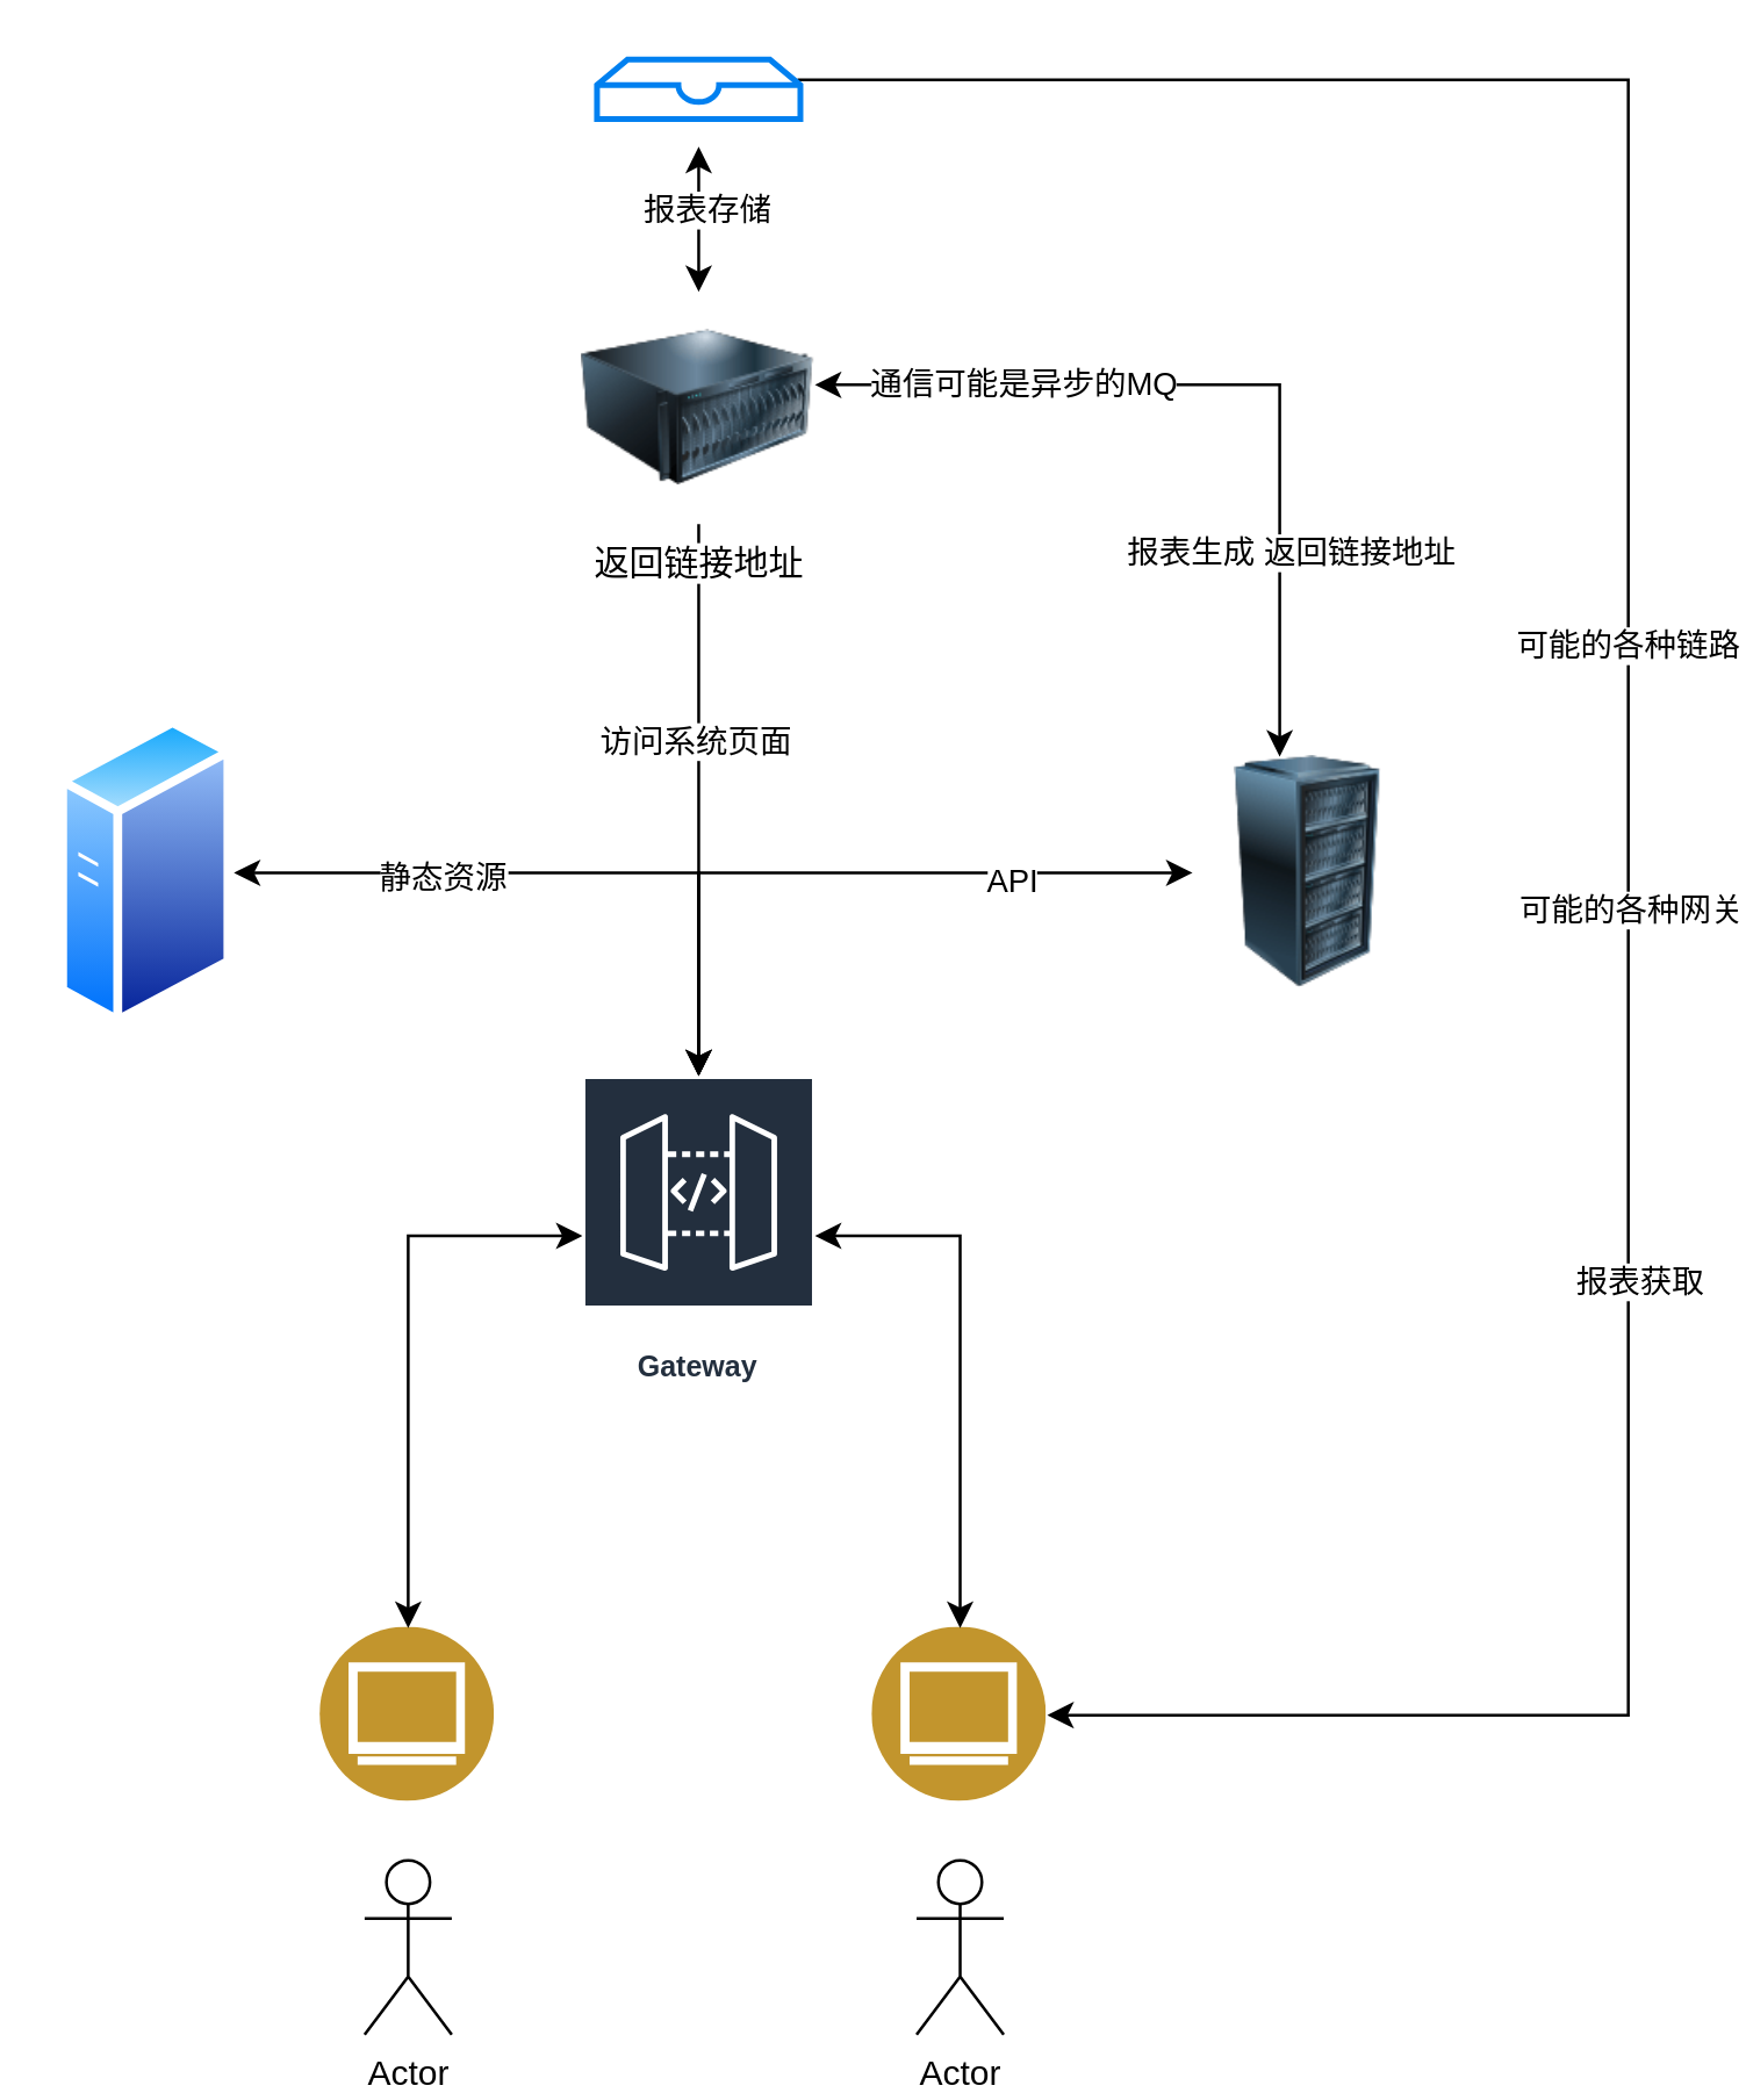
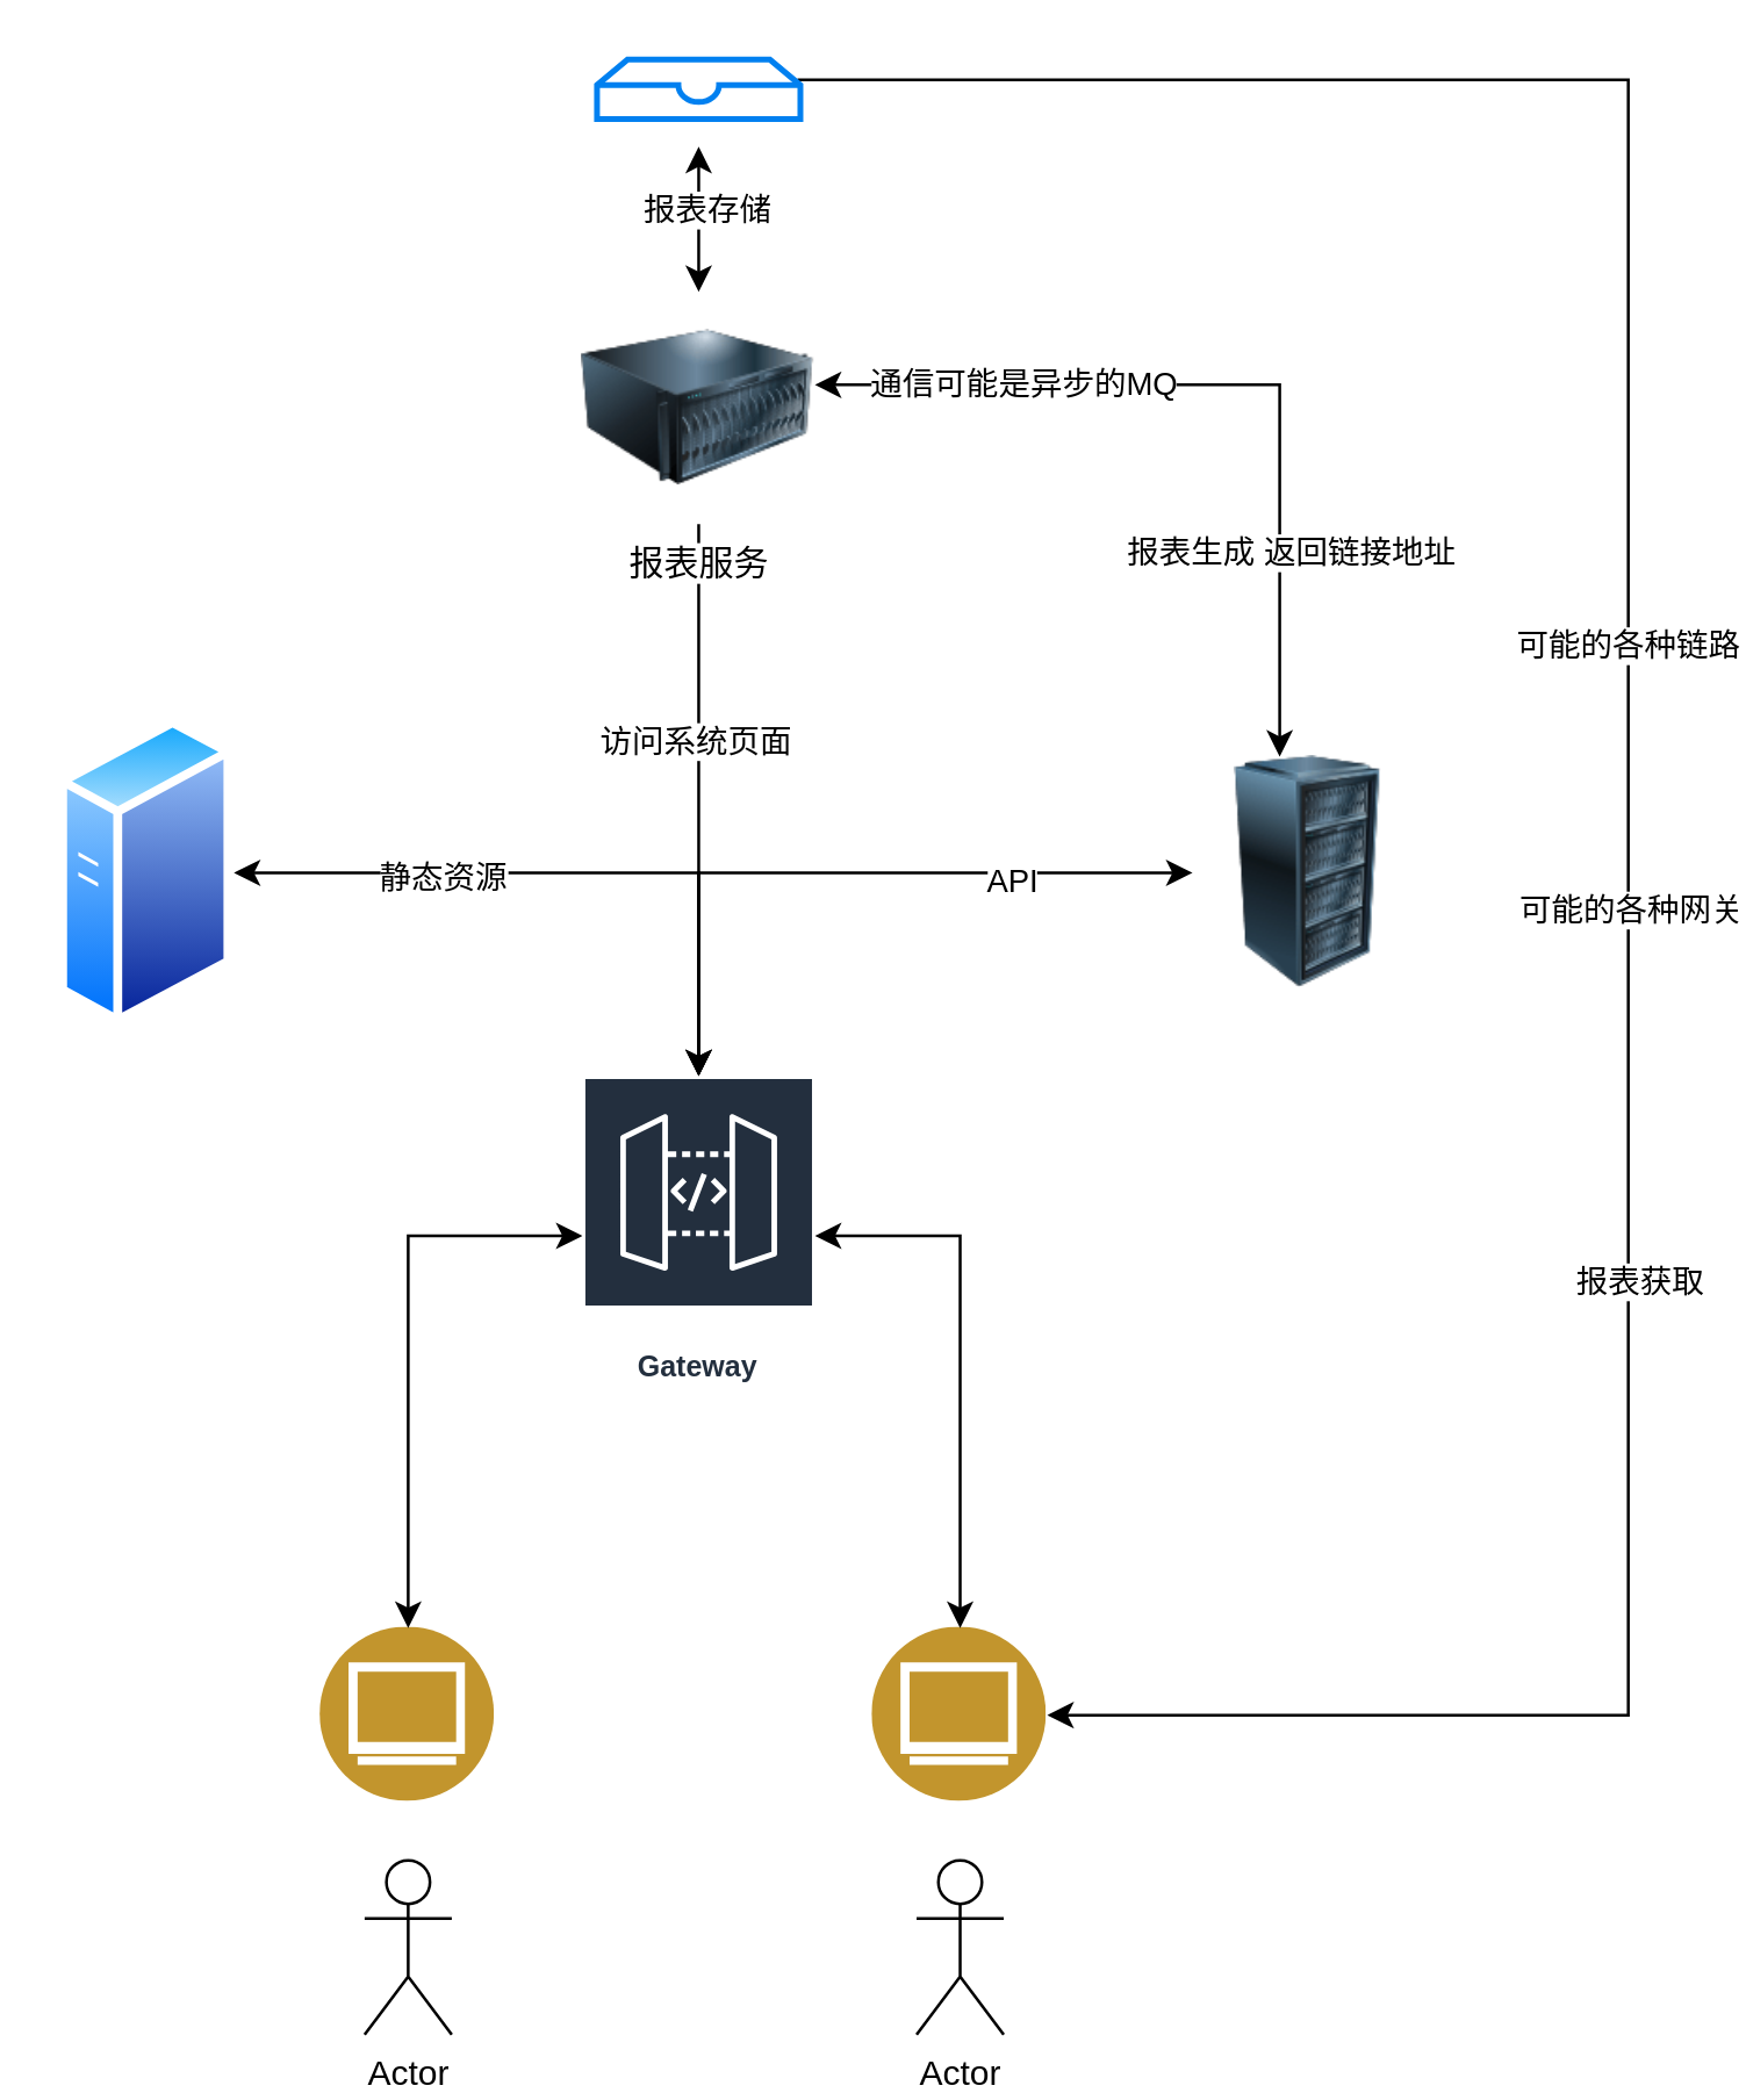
- <mxCell id="26" value="返回链接地址" style="image;html=1;image=img/lib/clip_art/computers/Server_128x128.png" vertex="1" parent="1"><mxGeometry x="200" y="100" width="80" height="80" as="geometry" /></mxCell>
+ <mxCell id="26" value="报表服务" style="image;html=1;image=img/lib/clip_art/computers/Server_128x128.png" vertex="1" parent="1"><mxGeometry x="200" y="100" width="80" height="80" as="geometry" /></mxCell>
